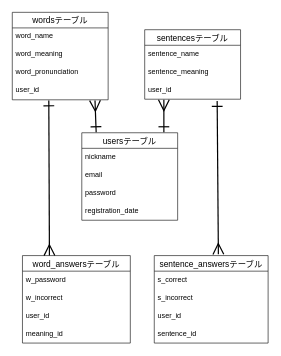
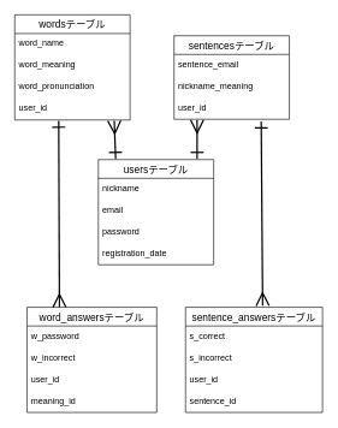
- <mxCell id="18" value="sentence_name" style="text;strokeColor=none;fillColor=none;spacingLeft=4;spacingRight=4;overflow=hidden;rotatable=0;points=[[0,0.5],[1,0.5]];portConstraint=eastwest;fontSize=12;" parent="17" vertex="1"><mxGeometry y="26" width="160" height="30" as="geometry" /></mxCell>
+ <mxCell id="18" value="sentence_email" style="text;strokeColor=none;fillColor=none;spacingLeft=4;spacingRight=4;overflow=hidden;rotatable=0;points=[[0,0.5],[1,0.5]];portConstraint=eastwest;fontSize=12;" parent="17" vertex="1"><mxGeometry y="26" width="160" height="30" as="geometry" /></mxCell>
- <mxCell id="19" value="sentence_meaning" style="text;strokeColor=none;fillColor=none;spacingLeft=4;spacingRight=4;overflow=hidden;rotatable=0;points=[[0,0.5],[1,0.5]];portConstraint=eastwest;fontSize=12;" parent="17" vertex="1"><mxGeometry y="56" width="160" height="30" as="geometry" /></mxCell>
+ <mxCell id="19" value="nickname_meaning" style="text;strokeColor=none;fillColor=none;spacingLeft=4;spacingRight=4;overflow=hidden;rotatable=0;points=[[0,0.5],[1,0.5]];portConstraint=eastwest;fontSize=12;" parent="17" vertex="1"><mxGeometry y="56" width="160" height="30" as="geometry" /></mxCell>
